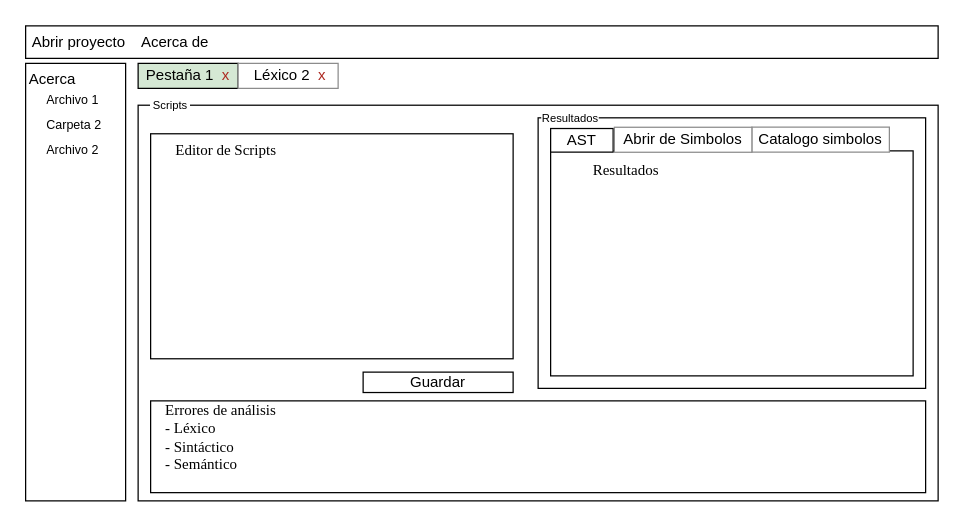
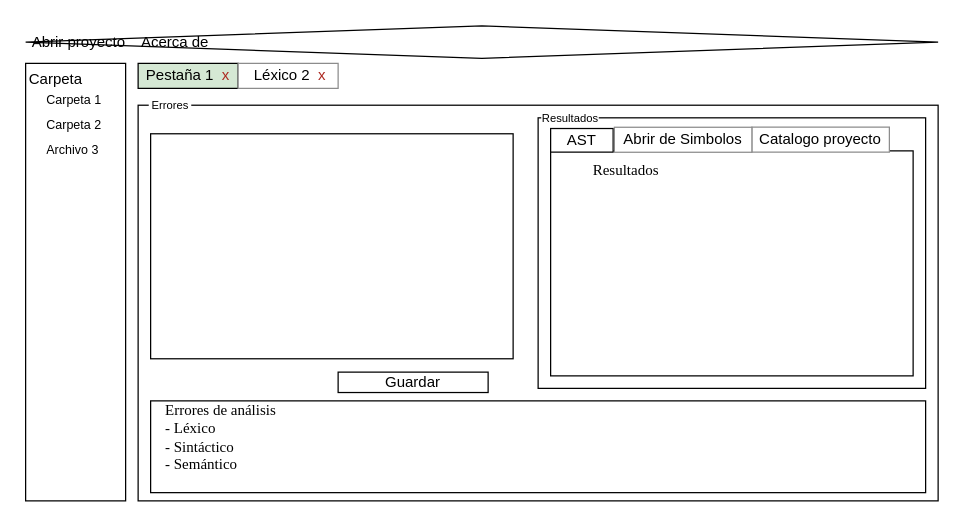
- <mxCell id="24" value="&amp;nbsp;Abrir proyecto&amp;nbsp; &amp;nbsp; Acerca de&amp;nbsp;" style="rounded=0;whiteSpace=wrap;html=1;align=left;" vertex="1" parent="1"><mxGeometry x="20" y="20" width="730" height="26" as="geometry" /></mxCell>
+ <mxCell id="24" value="&amp;nbsp;Abrir proyecto&amp;nbsp; &amp;nbsp; Acerca de&amp;nbsp;" style="rhombus;whiteSpace=wrap;html=1;align=left;" vertex="1" parent="1"><mxGeometry x="20" y="20" width="730" height="26" as="geometry" /></mxCell>
- <mxCell id="23" value="Acerca&amp;nbsp;&amp;nbsp;" style="text;html=1;align=left;verticalAlign=middle;whiteSpace=wrap;rounded=0;" vertex="1" parent="1"><mxGeometry x="21" y="54" width="60" height="18" as="geometry" /></mxCell>
+ <mxCell id="23" value="Carpeta&amp;nbsp;&amp;nbsp;" style="text;html=1;align=left;verticalAlign=middle;whiteSpace=wrap;rounded=0;" vertex="1" parent="1"><mxGeometry x="21" y="54" width="60" height="18" as="geometry" /></mxCell>
- <mxCell id="20" value="&lt;font style=&quot;font-size: 10px;&quot;&gt;Archivo 1&lt;/font&gt;" style="text;strokeColor=none;fillColor=none;align=left;verticalAlign=middle;spacingLeft=4;spacingRight=4;overflow=hidden;points=[[0,0.5],[1,0.5]];portConstraint=eastwest;rotatable=0;whiteSpace=wrap;html=1;" vertex="1" parent="1"><mxGeometry x="31" y="64" width="60" height="30" as="geometry" /></mxCell>
+ <mxCell id="20" value="&lt;font style=&quot;font-size: 10px;&quot;&gt;Carpeta 1&lt;/font&gt;" style="text;strokeColor=none;fillColor=none;align=left;verticalAlign=middle;spacingLeft=4;spacingRight=4;overflow=hidden;points=[[0,0.5],[1,0.5]];portConstraint=eastwest;rotatable=0;whiteSpace=wrap;html=1;" vertex="1" parent="1"><mxGeometry x="31" y="64" width="60" height="30" as="geometry" /></mxCell>
- <mxCell id="8" value="&lt;span style=&quot;background-color: light-dark(rgb(255, 255, 255), rgb(237, 237, 237));&quot;&gt;&lt;font style=&quot;font-size: 9px;&quot;&gt;&amp;nbsp;Scripts&amp;nbsp;&lt;/font&gt;&lt;/span&gt;" style="text;html=1;align=center;verticalAlign=middle;whiteSpace=wrap;rounded=0;" vertex="1" parent="4"><mxGeometry x="-14" y="-35.895" width="60" height="24.474" as="geometry" /></mxCell>
+ <mxCell id="8" value="&lt;span style=&quot;background-color: light-dark(rgb(255, 255, 255), rgb(237, 237, 237));&quot;&gt;&lt;font style=&quot;font-size: 9px;&quot;&gt;&amp;nbsp;Errores&amp;nbsp;&lt;/font&gt;&lt;/span&gt;" style="text;html=1;align=center;verticalAlign=middle;whiteSpace=wrap;rounded=0;" vertex="1" parent="4"><mxGeometry x="-14" y="-35.895" width="60" height="24.474" as="geometry" /></mxCell>
- <mxCell id="19" value="Catalogo simbolos" style="rounded=0;whiteSpace=wrap;html=1;strokeColor=#8C8C8C;" vertex="1" parent="13"><mxGeometry x="161" y="-19" width="110" height="20" as="geometry" /></mxCell>
+ <mxCell id="19" value="Catalogo proyecto" style="rounded=0;whiteSpace=wrap;html=1;strokeColor=#8C8C8C;" vertex="1" parent="13"><mxGeometry x="161" y="-19" width="110" height="20" as="geometry" /></mxCell>
- <mxCell id="22" value="&lt;font style=&quot;font-size: 10px;&quot;&gt;Archivo 2&lt;/font&gt;" style="text;strokeColor=none;fillColor=none;align=left;verticalAlign=middle;spacingLeft=4;spacingRight=4;overflow=hidden;points=[[0,0.5],[1,0.5]];portConstraint=eastwest;rotatable=0;whiteSpace=wrap;html=1;" vertex="1" parent="1"><mxGeometry x="31" y="104" width="60" height="30" as="geometry" /></mxCell>
+ <mxCell id="22" value="&lt;font style=&quot;font-size: 10px;&quot;&gt;Archivo 3&lt;/font&gt;" style="text;strokeColor=none;fillColor=none;align=left;verticalAlign=middle;spacingLeft=4;spacingRight=4;overflow=hidden;points=[[0,0.5],[1,0.5]];portConstraint=eastwest;rotatable=0;whiteSpace=wrap;html=1;" vertex="1" parent="1"><mxGeometry x="31" y="104" width="60" height="30" as="geometry" /></mxCell>
- <mxCell id="7" value="&lt;font face=&quot;Victor Mono&quot;&gt;Editor de Scripts&lt;/font&gt;" style="text;html=1;align=center;verticalAlign=middle;whiteSpace=wrap;rounded=0;" vertex="1" parent="4"><mxGeometry x="2" y="1.632" width="117" height="24.474" as="geometry" /></mxCell>
- <mxCell id="9" value="Guardar" style="rounded=0;whiteSpace=wrap;html=1;" vertex="1" parent="4"><mxGeometry x="170" y="190.687" width="120" height="16.316" as="geometry" /></mxCell>
+ <mxCell id="9" value="Guardar" style="rounded=0;whiteSpace=wrap;html=1;" vertex="1" parent="4"><mxGeometry x="150" y="190.687" width="120" height="16.316" as="geometry" /></mxCell>
